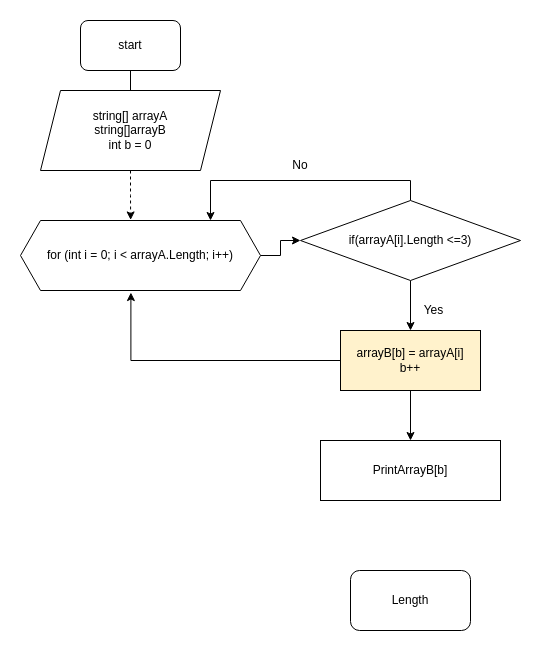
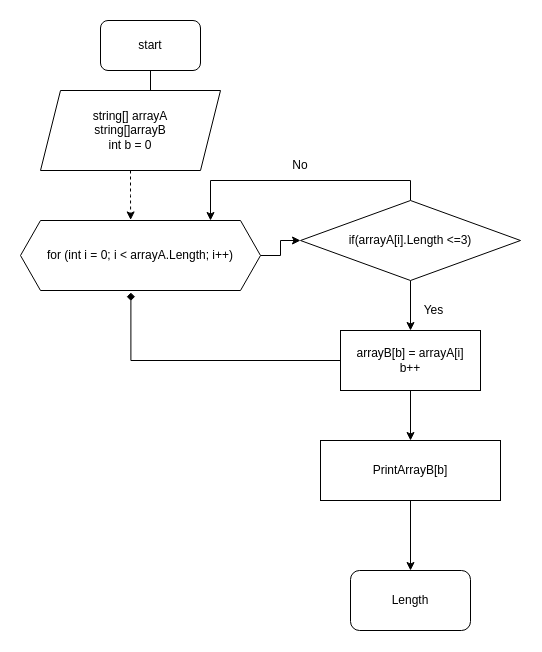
- <mxCell id="3" value="start" style="rounded=1;whiteSpace=wrap;html=1;" vertex="1" parent="1"><mxGeometry x="80" y="20" width="100" height="50" as="geometry" /></mxCell>
+ <mxCell id="3" value="start" style="rounded=1;whiteSpace=wrap;html=1;" vertex="1" parent="1"><mxGeometry x="100" y="20" width="100" height="50" as="geometry" /></mxCell>
- <mxCell id="11" style="edgeStyle=orthogonalEdgeStyle;rounded=0;orthogonalLoop=1;jettySize=auto;html=1;entryX=0.46;entryY=1.029;entryDx=0;entryDy=0;entryPerimeter=0;exitX=0;exitY=0.75;exitDx=0;exitDy=0;" edge="1" parent="1" source="18" target="7"><mxGeometry relative="1" as="geometry"><mxPoint x="320" y="370" as="sourcePoint" /><mxPoint x="130" y="350" as="targetPoint" /><Array as="points"><mxPoint x="340" y="360" /><mxPoint x="130" y="360" /></Array></mxGeometry></mxCell>
+ <mxCell id="11" style="edgeStyle=orthogonalEdgeStyle;rounded=0;orthogonalLoop=1;jettySize=auto;html=1;entryX=0.46;entryY=1.029;entryDx=0;entryDy=0;entryPerimeter=0;exitX=0;exitY=0.75;exitDx=0;exitDy=0;endArrow=diamond;" edge="1" parent="1" source="18" target="7"><mxGeometry relative="1" as="geometry"><mxPoint x="320" y="370" as="sourcePoint" /><mxPoint x="130" y="350" as="targetPoint" /><Array as="points"><mxPoint x="340" y="360" /><mxPoint x="130" y="360" /></Array></mxGeometry></mxCell>
- <mxCell id="18" value="arrayB[b] = arrayA[i]&lt;br&gt;b++" style="rounded=0;whiteSpace=wrap;html=1;fillColor=#fff2cc;" vertex="1" parent="1"><mxGeometry x="340" y="330" width="140" height="60" as="geometry" /></mxCell>
+ <mxCell id="18" value="arrayB[b] = arrayA[i]&lt;br&gt;b++" style="rounded=0;whiteSpace=wrap;html=1;" vertex="1" parent="1"><mxGeometry x="340" y="330" width="140" height="60" as="geometry" /></mxCell>
+ <mxCell id="15" value="" style="edgeStyle=orthogonalEdgeStyle;rounded=0;orthogonalLoop=1;jettySize=auto;html=1;" edge="1" parent="1" source="16" target="17"><mxGeometry relative="1" as="geometry" /></mxCell>
